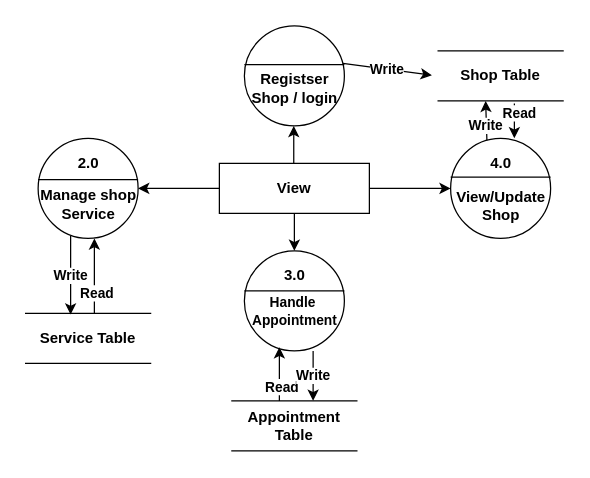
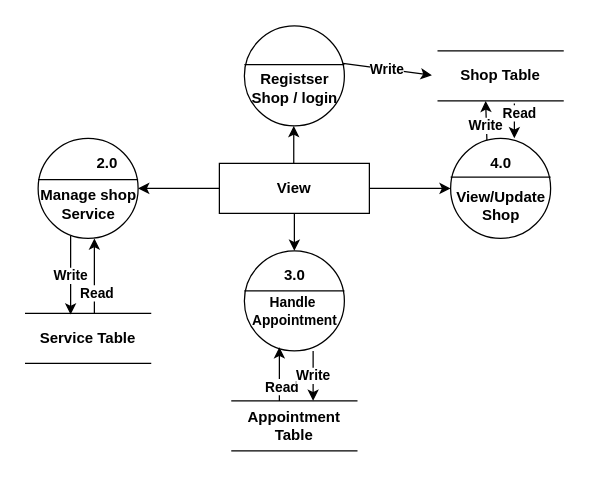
- <mxCell id="25" value="&lt;b&gt;2.0&lt;/b&gt;" style="text;html=1;resizable=0;autosize=1;align=center;verticalAlign=middle;points=[];fillColor=none;strokeColor=none;rounded=0;" parent="1" vertex="1"><mxGeometry x="55" y="120" width="30" height="20" as="geometry" /></mxCell>
+ <mxCell id="25" value="&lt;b&gt;2.0&lt;/b&gt;" style="text;html=1;resizable=0;autosize=1;align=center;verticalAlign=middle;points=[];fillColor=none;strokeColor=none;rounded=0;" parent="1" vertex="1"><mxGeometry x="70" y="120" width="30" height="20" as="geometry" /></mxCell>
